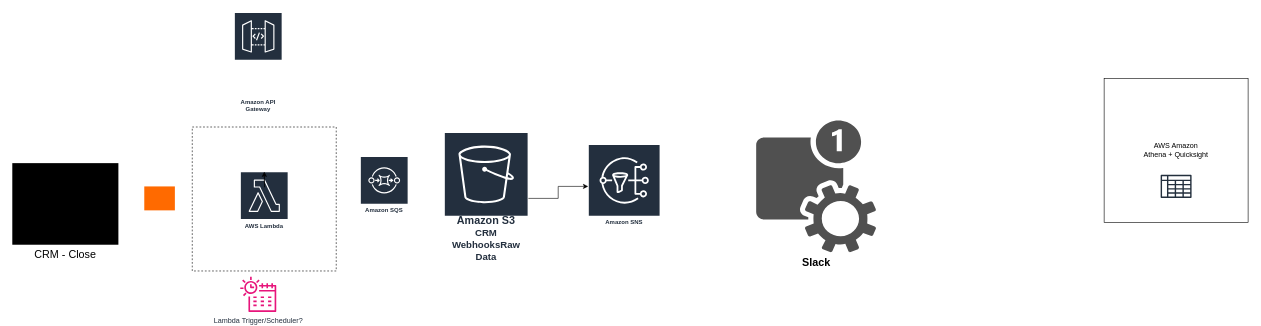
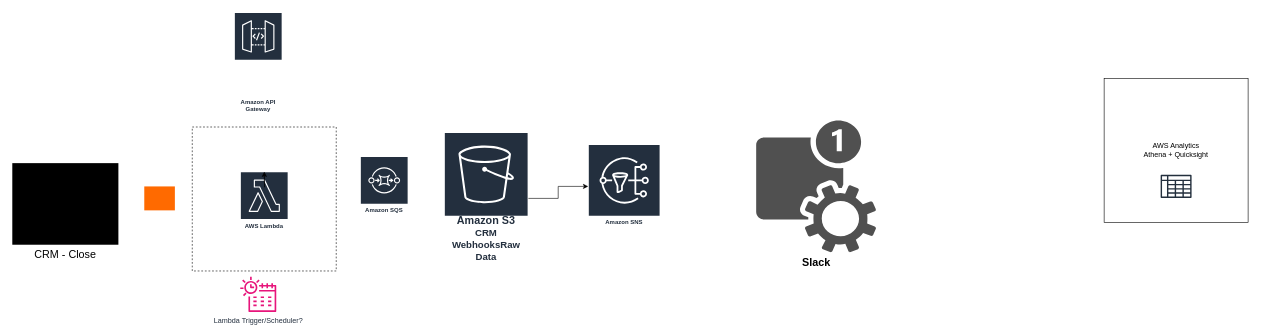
- <mxCell id="5" value="AWS Amazon&lt;br&gt;Athena + Quicksight" style="whiteSpace=wrap;html=1;aspect=fixed;" parent="1" vertex="1"><mxGeometry x="1840" y="130" width="240" height="240" as="geometry" /></mxCell>
+ <mxCell id="5" value="AWS Analytics&lt;br&gt;Athena + Quicksight" style="whiteSpace=wrap;html=1;aspect=fixed;" parent="1" vertex="1"><mxGeometry x="1840" y="130" width="240" height="240" as="geometry" /></mxCell>
